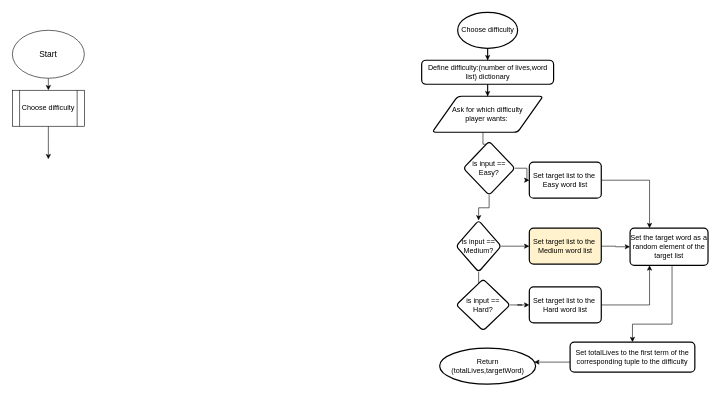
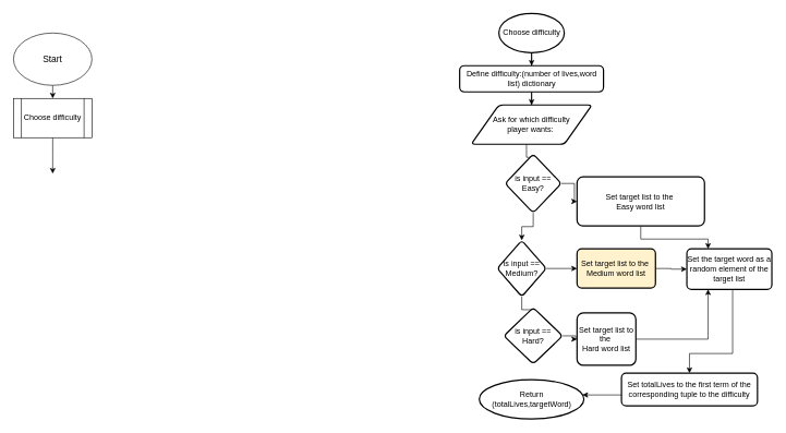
- <mxCell id="12" value="Set target list to the&amp;nbsp;&lt;br&gt;Easy word list" style="whiteSpace=wrap;html=1;strokeWidth=2;rounded=1;arcSize=12;" vertex="1" parent="1"><mxGeometry x="882" y="270" width="120" height="60" as="geometry" /></mxCell>
+ <mxCell id="12" value="Set target list to the&amp;nbsp;&lt;br&gt;Easy word list" style="whiteSpace=wrap;html=1;strokeWidth=2;rounded=1;arcSize=12;" vertex="1" parent="1"><mxGeometry x="882" y="270" width="195" height="75" as="geometry" /></mxCell>
- <mxCell id="21" value="is input == Hard?" style="rhombus;whiteSpace=wrap;html=1;strokeWidth=2;rounded=1;arcSize=12;direction=south;" vertex="1" parent="1"><mxGeometry x="760" y="465" width="90" height="86" as="geometry" /></mxCell>
+ <mxCell id="21" value="is input == Hard?" style="rhombus;whiteSpace=wrap;html=1;strokeWidth=2;rounded=1;arcSize=12;direction=south;" vertex="1" parent="1"><mxGeometry x="770" y="470" width="90" height="86" as="geometry" /></mxCell>
- <mxCell id="16" value="Set target list to the&amp;nbsp;&lt;br&gt;Hard word list" style="whiteSpace=wrap;html=1;strokeWidth=2;rounded=1;arcSize=12;" vertex="1" parent="1"><mxGeometry x="882" y="478" width="120" height="60" as="geometry" /></mxCell>
+ <mxCell id="16" value="Set target list to the&amp;nbsp;&lt;br&gt;Hard word list" style="whiteSpace=wrap;html=1;strokeWidth=2;rounded=1;arcSize=12;" vertex="1" parent="1"><mxGeometry x="882" y="478" width="90" height="80" as="geometry" /></mxCell>
